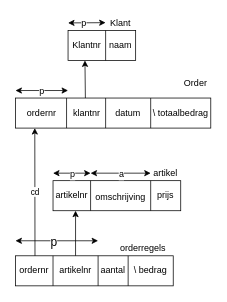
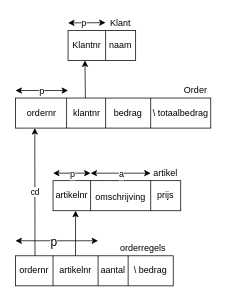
- <mxCell id="7" value="Order" style="text;html=1;strokeColor=none;fillColor=none;align=center;verticalAlign=middle;whiteSpace=wrap;rounded=0;" vertex="1" parent="1"><mxGeometry x="240" y="100" width="40" height="20" as="geometry" /></mxCell>
+ <mxCell id="7" value="Order" style="text;html=1;strokeColor=none;fillColor=none;align=center;verticalAlign=middle;whiteSpace=wrap;rounded=0;" vertex="1" parent="1"><mxGeometry x="240" y="110" width="40" height="20" as="geometry" /></mxCell>
- <mxCell id="5" value="datum" style="text;html=1;strokeColor=none;fillColor=none;align=center;verticalAlign=middle;whiteSpace=wrap;rounded=0;" vertex="1" parent="1"><mxGeometry x="140" y="140" width="60" height="20" as="geometry" /></mxCell>
+ <mxCell id="5" value="bedrag" style="text;html=1;strokeColor=none;fillColor=none;align=center;verticalAlign=middle;whiteSpace=wrap;rounded=0;" vertex="1" parent="1"><mxGeometry x="140" y="140" width="60" height="20" as="geometry" /></mxCell>
